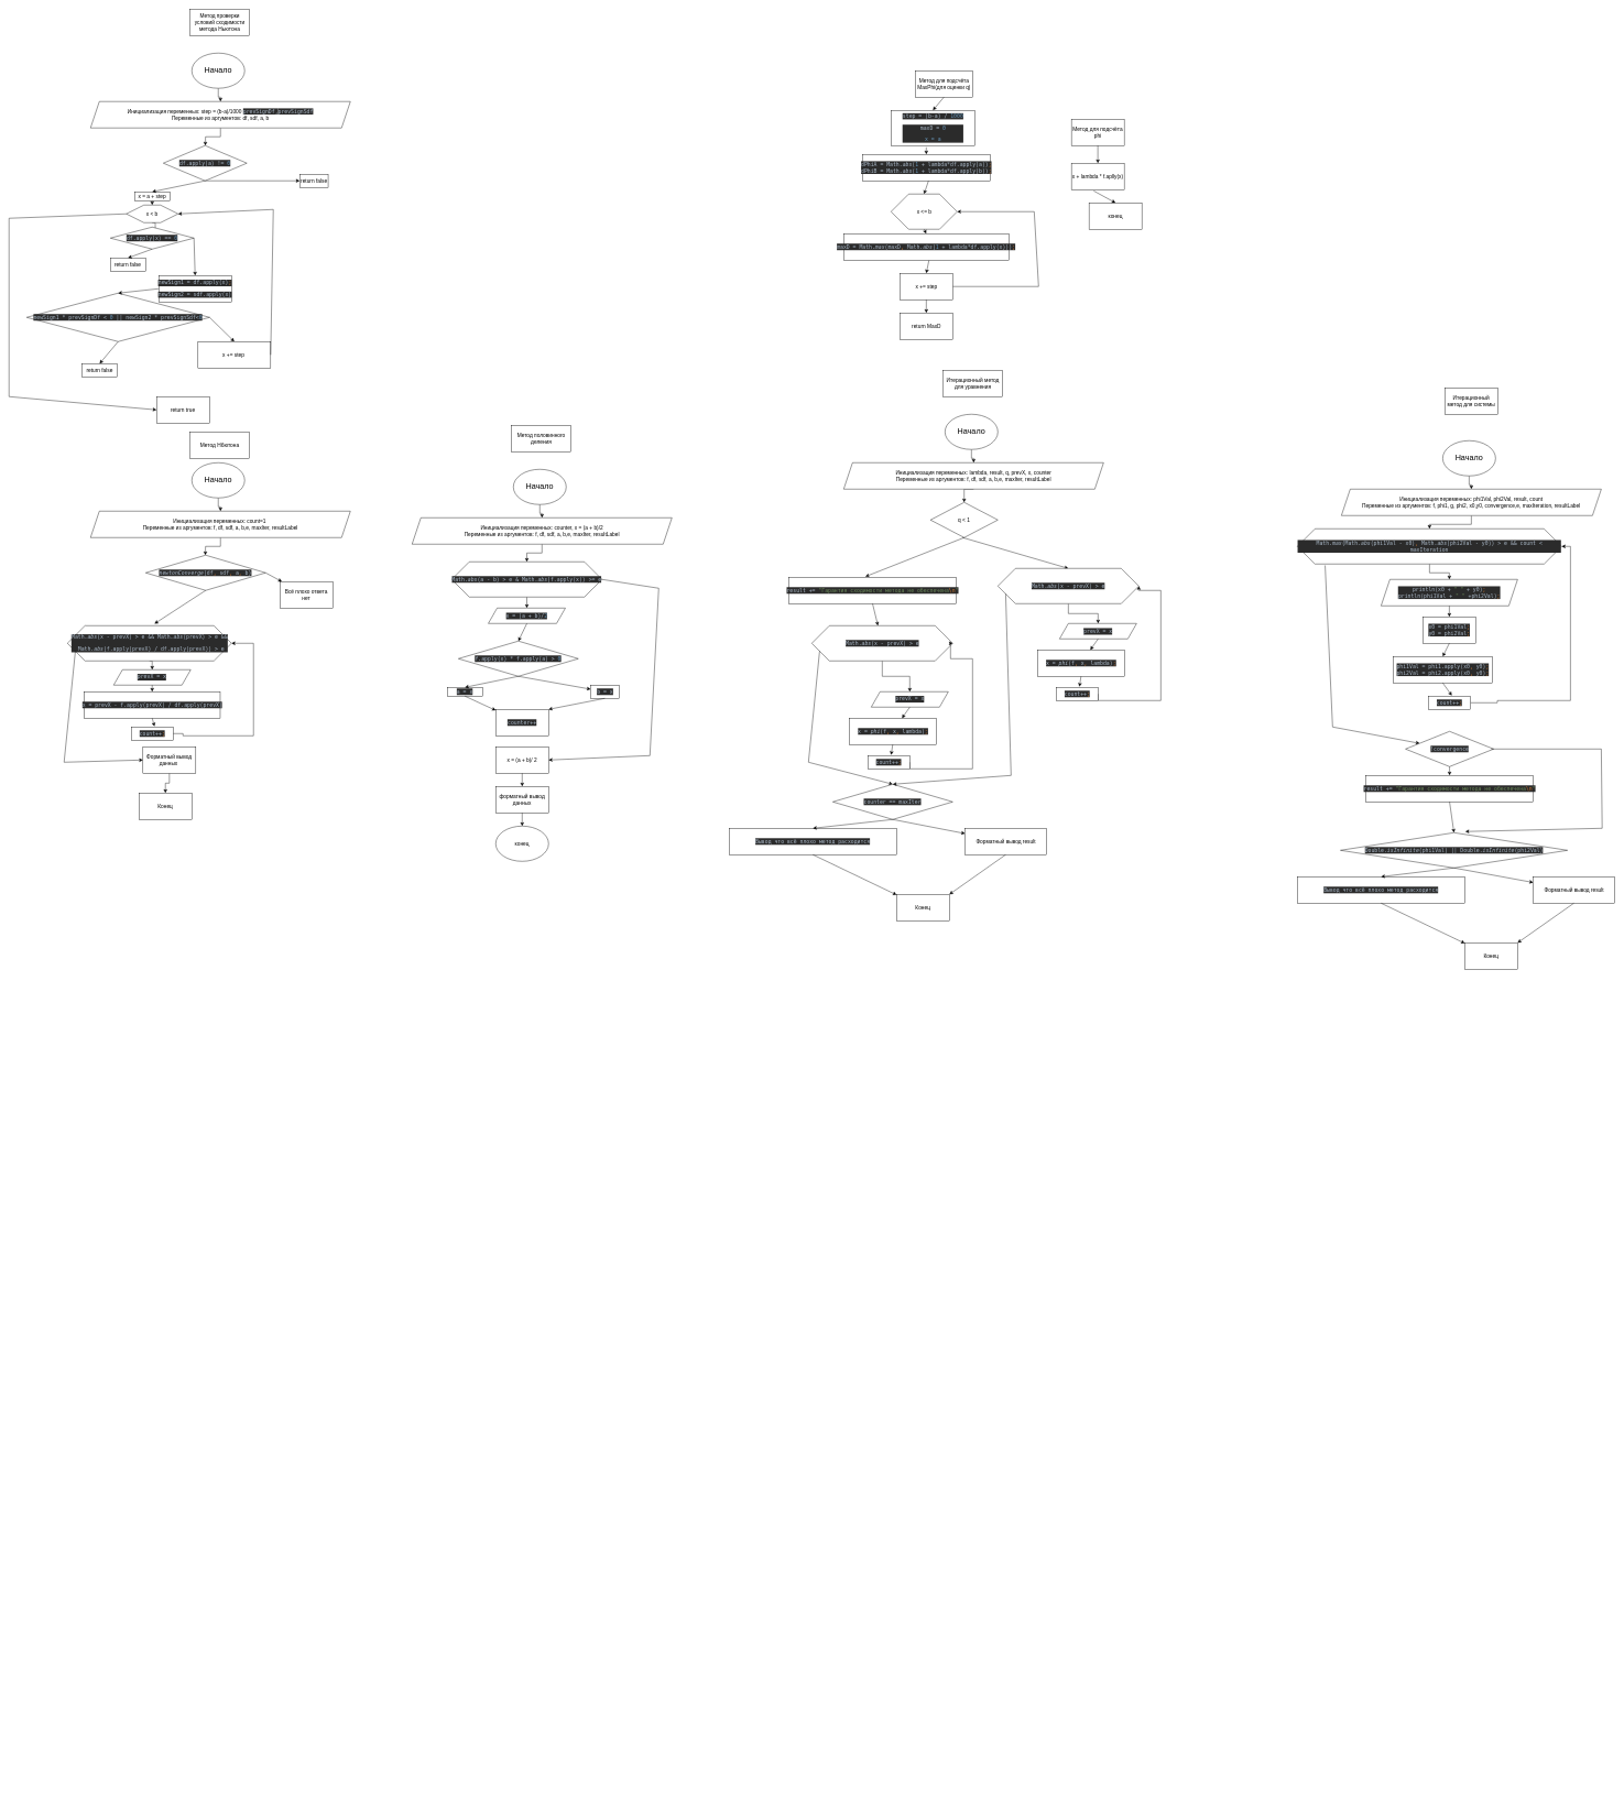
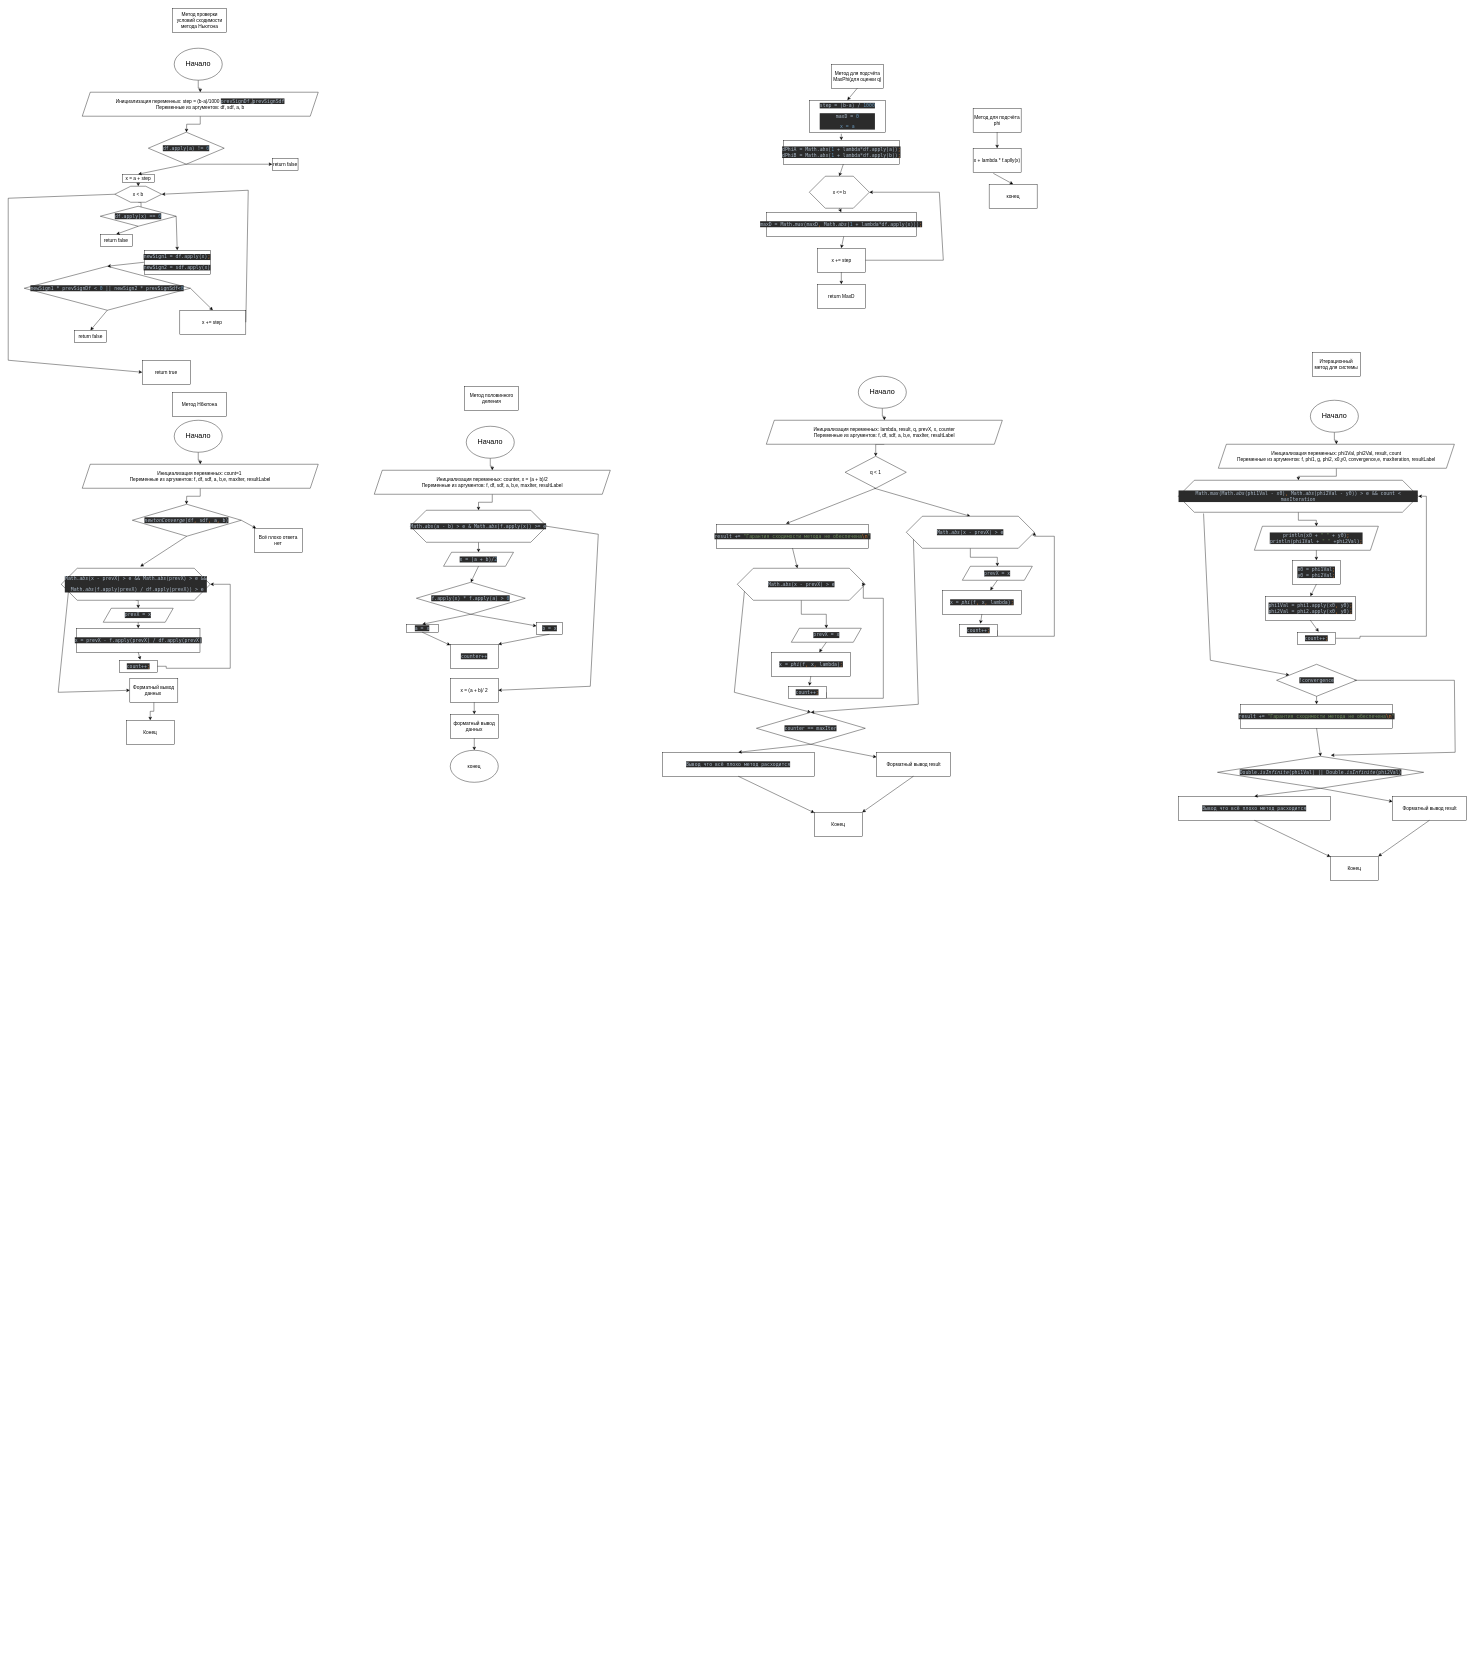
- <mxCell id="39" value="Итерационный метод для уравнения" style="rounded=0;whiteSpace=wrap;html=1;" vertex="1" parent="1"><mxGeometry x="2140.5" y="840" width="134.5" height="60" as="geometry" /></mxCell>
